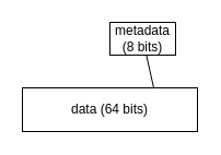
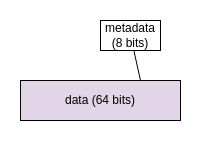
- <mxCell id="2" value="data (64 bits)" style="rounded=0;whiteSpace=wrap;html=1;" vertex="1" parent="1"><mxGeometry x="20" y="80" width="160" height="40" as="geometry" /></mxCell>
+ <mxCell id="2" value="data (64 bits)" style="rounded=0;whiteSpace=wrap;html=1;fillColor=#e1d5e7;" vertex="1" parent="1"><mxGeometry x="20" y="80" width="160" height="40" as="geometry" /></mxCell>
